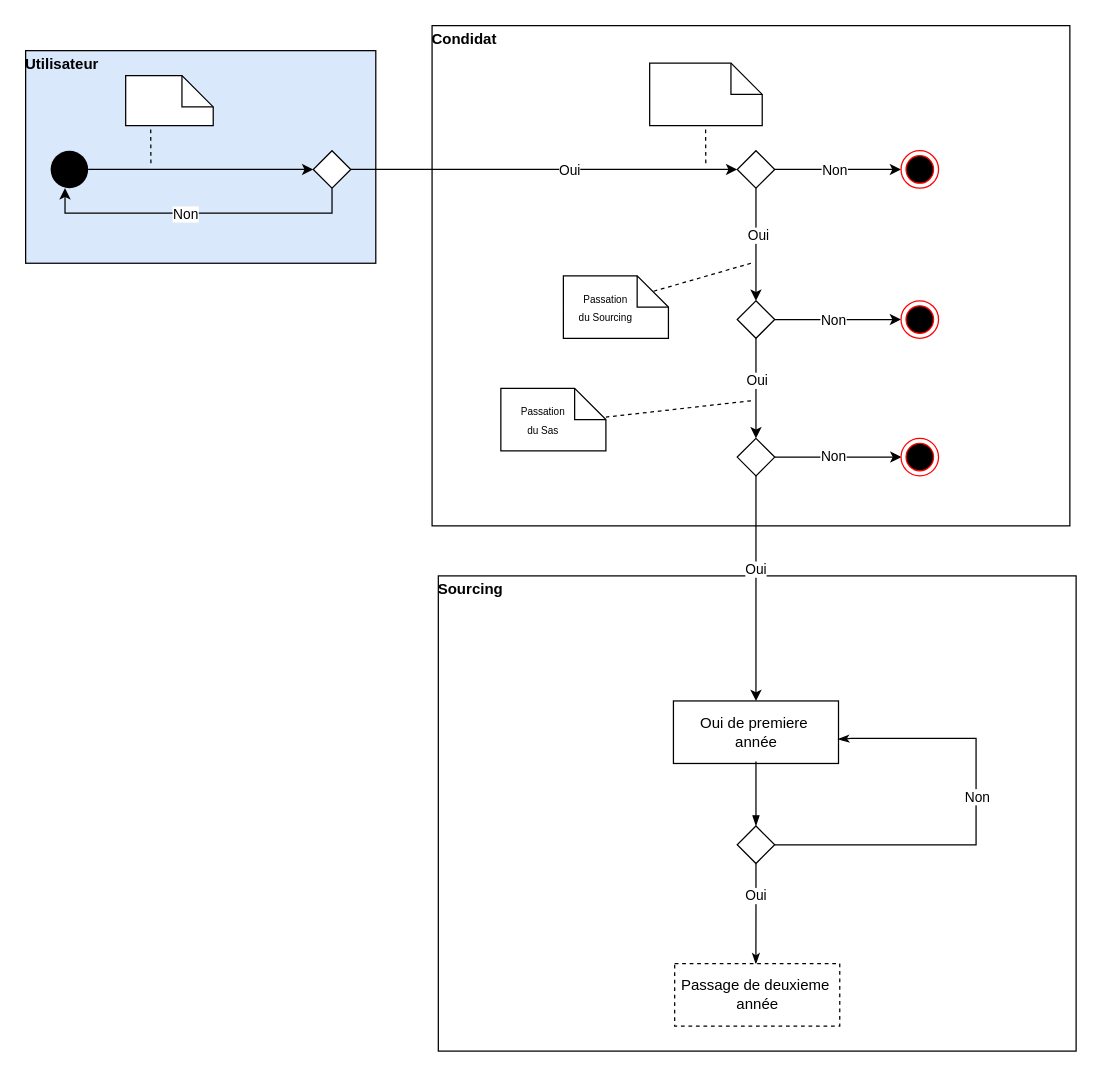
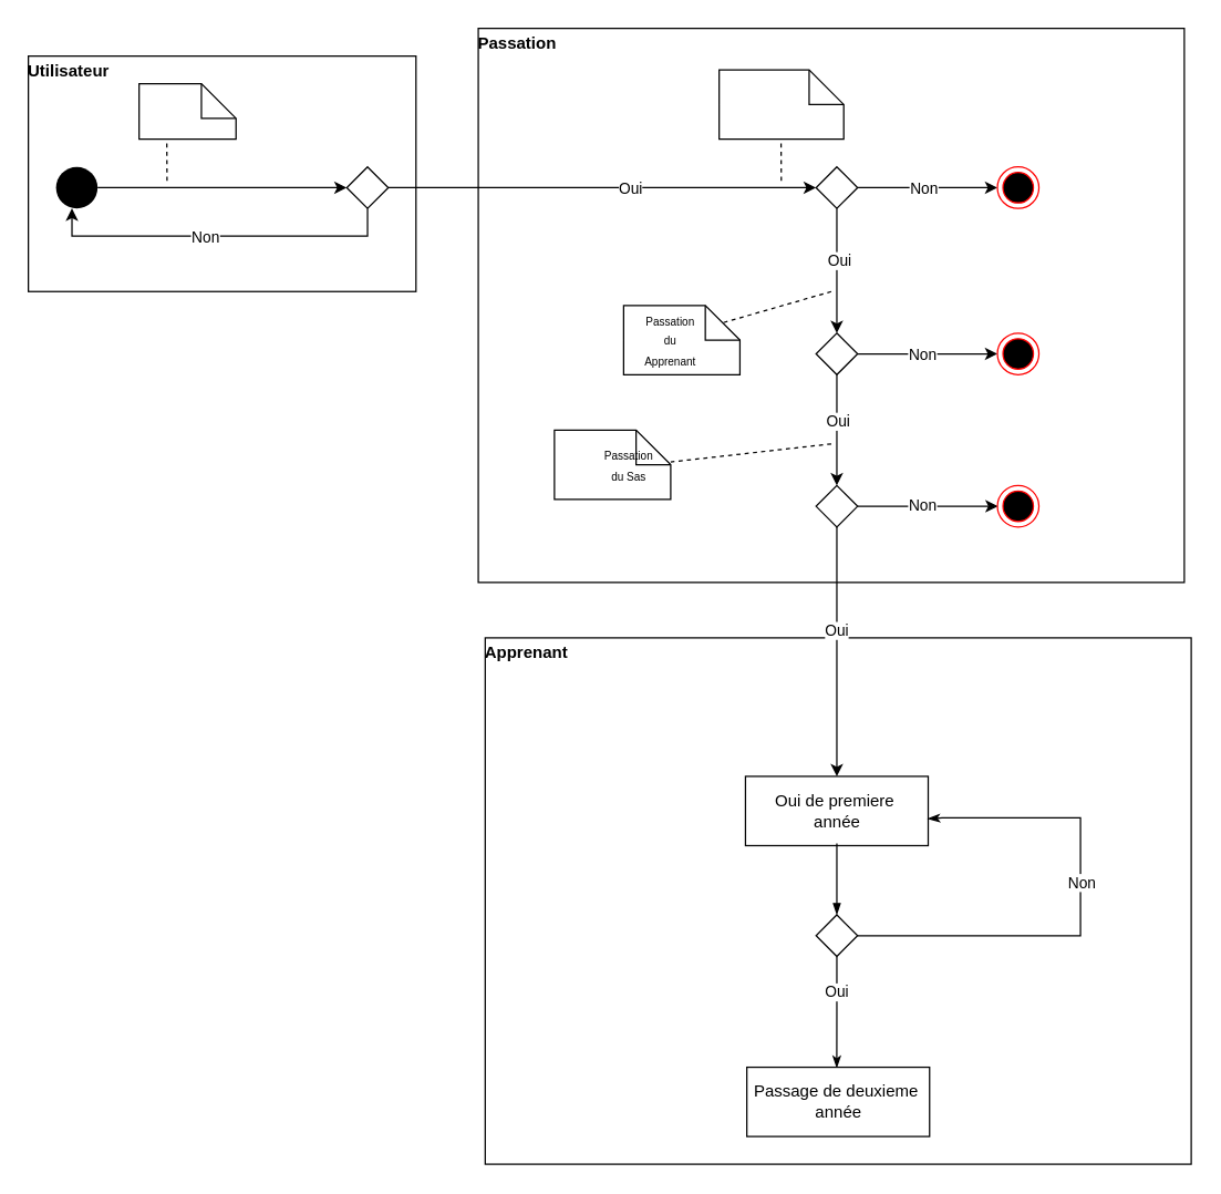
- <mxCell id="4" value="&lt;p style=&quot;margin: 0px ; margin-top: 4px ; text-align: center&quot;&gt;&lt;/p&gt;&lt;div style=&quot;height: 2px&quot;&gt;&lt;b&gt;Condidat&lt;/b&gt;&lt;/div&gt;" style="verticalAlign=top;align=left;overflow=fill;fontSize=12;fontFamily=Helvetica;html=1;movable=1;resizable=1;rotatable=1;deletable=1;editable=1;connectable=1;" vertex="1" parent="1"><mxGeometry x="345" y="20" width="510" height="400" as="geometry" /></mxCell>
+ <mxCell id="4" value="&lt;p style=&quot;margin: 0px ; margin-top: 4px ; text-align: center&quot;&gt;&lt;/p&gt;&lt;div style=&quot;height: 2px&quot;&gt;&lt;b&gt;Passation&lt;/b&gt;&lt;/div&gt;" style="verticalAlign=top;align=left;overflow=fill;fontSize=12;fontFamily=Helvetica;html=1;movable=1;resizable=1;rotatable=1;deletable=1;editable=1;connectable=1;" vertex="1" parent="1"><mxGeometry x="345" y="20" width="510" height="400" as="geometry" /></mxCell>
- <mxCell id="3" value="&lt;p style=&quot;margin: 0px ; margin-top: 4px ; text-align: center&quot;&gt;&lt;/p&gt;&lt;div style=&quot;height: 2px&quot;&gt;&lt;b&gt;Utilisateur&lt;/b&gt;&lt;/div&gt;" style="verticalAlign=top;align=left;overflow=fill;fontSize=12;fontFamily=Helvetica;html=1;movable=1;resizable=1;rotatable=1;deletable=1;editable=1;connectable=1;fillColor=#dae8fc;" vertex="1" parent="1"><mxGeometry x="20" y="40" width="280" height="170" as="geometry" /></mxCell>
+ <mxCell id="3" value="&lt;p style=&quot;margin: 0px ; margin-top: 4px ; text-align: center&quot;&gt;&lt;/p&gt;&lt;div style=&quot;height: 2px&quot;&gt;&lt;b&gt;Utilisateur&lt;/b&gt;&lt;/div&gt;" style="verticalAlign=top;align=left;overflow=fill;fontSize=12;fontFamily=Helvetica;html=1;movable=1;resizable=1;rotatable=1;deletable=1;editable=1;connectable=1;" vertex="1" parent="1"><mxGeometry x="20" y="40" width="280" height="170" as="geometry" /></mxCell>
- <mxCell id="37" value="&lt;font style=&quot;font-size: 8px&quot;&gt;Passation du Sourcing&lt;/font&gt;" style="text;html=1;strokeColor=none;fillColor=none;align=center;verticalAlign=middle;whiteSpace=wrap;rounded=0;" parent="35" vertex="1"><mxGeometry x="10" y="12.5" width="48" height="25" as="geometry" /></mxCell>
+ <mxCell id="37" value="&lt;font style=&quot;font-size: 8px&quot;&gt;Passation du Apprenant&lt;/font&gt;" style="text;html=1;strokeColor=none;fillColor=none;align=center;verticalAlign=middle;whiteSpace=wrap;rounded=0;" parent="35" vertex="1"><mxGeometry x="10" y="12.5" width="48" height="25" as="geometry" /></mxCell>
- <mxCell id="41" value="&lt;font style=&quot;font-size: 8px&quot;&gt;Passation du Sas&lt;/font&gt;" style="text;html=1;strokeColor=none;fillColor=none;align=center;verticalAlign=middle;whiteSpace=wrap;rounded=0;" parent="39" vertex="1"><mxGeometry x="10" y="12.5" width="48" height="25" as="geometry" /></mxCell>
+ <mxCell id="41" value="&lt;font style=&quot;font-size: 8px&quot;&gt;Passation du Sas&lt;/font&gt;" style="text;html=1;strokeColor=none;fillColor=none;align=center;verticalAlign=middle;whiteSpace=wrap;rounded=0;" parent="39" vertex="1"><mxGeometry x="30" y="12.5" width="48" height="25" as="geometry" /></mxCell>
- <mxCell id="2" value="&lt;p style=&quot;margin: 0px ; margin-top: 4px ; text-align: center&quot;&gt;&lt;/p&gt;&lt;div style=&quot;height: 2px&quot;&gt;&lt;b&gt;Sourcing&lt;/b&gt;&lt;/div&gt;" style="verticalAlign=top;align=left;overflow=fill;fontSize=12;fontFamily=Helvetica;html=1;movable=0;resizable=0;rotatable=0;deletable=0;editable=0;connectable=0;" parent="1" vertex="1"><mxGeometry x="350" y="460" width="510" height="380" as="geometry" /></mxCell>
+ <mxCell id="2" value="&lt;p style=&quot;margin: 0px ; margin-top: 4px ; text-align: center&quot;&gt;&lt;/p&gt;&lt;div style=&quot;height: 2px&quot;&gt;&lt;b&gt;Apprenant&lt;/b&gt;&lt;/div&gt;" style="verticalAlign=top;align=left;overflow=fill;fontSize=12;fontFamily=Helvetica;html=1;movable=0;resizable=0;rotatable=0;deletable=0;editable=0;connectable=0;" parent="1" vertex="1"><mxGeometry x="350" y="460" width="510" height="380" as="geometry" /></mxCell>
- <mxCell id="51" value="Passage de deuxieme&amp;nbsp;&lt;br&gt;année" style="html=1;dashed=1;" vertex="1" parent="1"><mxGeometry x="539" y="770" width="132" height="50" as="geometry" /></mxCell>
+ <mxCell id="51" value="Passage de deuxieme&amp;nbsp;&lt;br&gt;année" style="html=1;" vertex="1" parent="1"><mxGeometry x="539" y="770" width="132" height="50" as="geometry" /></mxCell>
